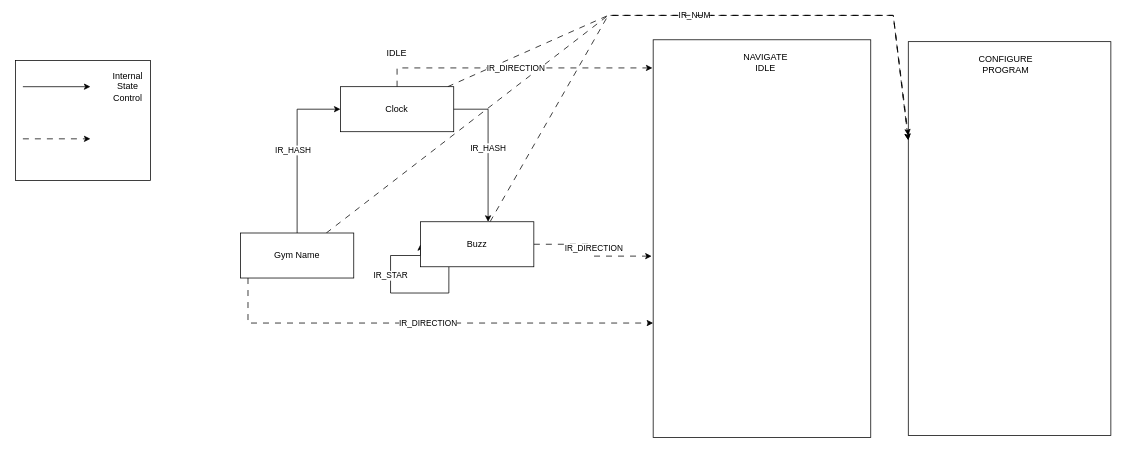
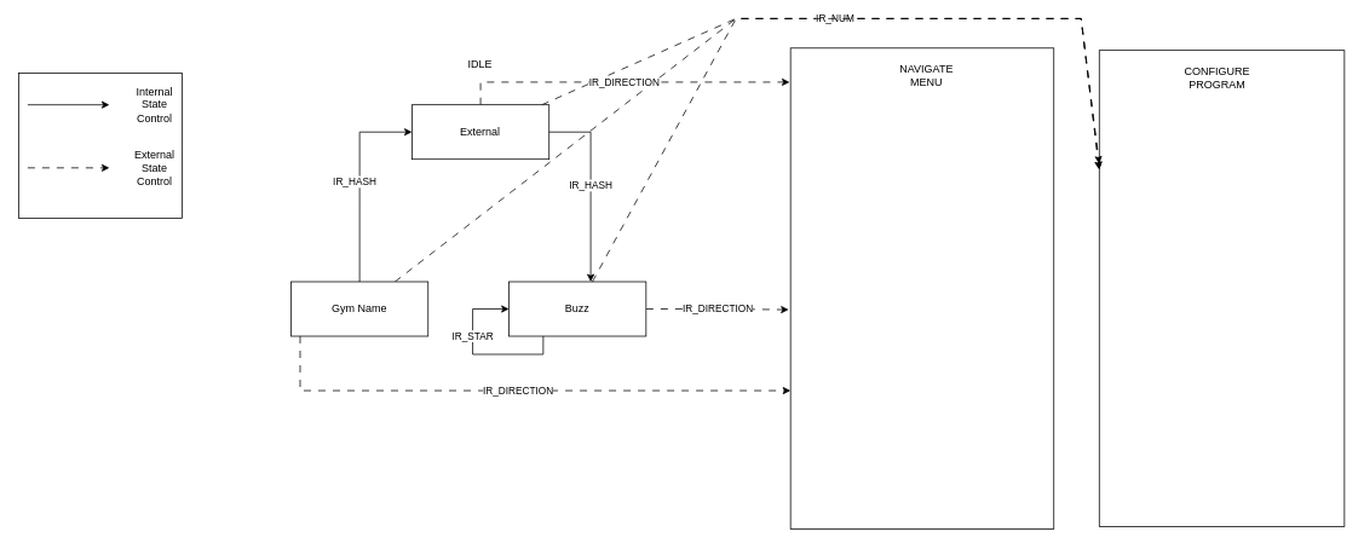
- <mxCell id="8" value="NAVIGATE IDLE" style="text;html=1;strokeColor=none;fillColor=none;align=center;verticalAlign=middle;whiteSpace=wrap;rounded=0;" vertex="1" parent="6"><mxGeometry x="120" y="15" width="60" height="30" as="geometry" /></mxCell>
+ <mxCell id="8" value="NAVIGATE MENU" style="text;html=1;strokeColor=none;fillColor=none;align=center;verticalAlign=middle;whiteSpace=wrap;rounded=0;" vertex="1" parent="6"><mxGeometry x="120" y="15" width="60" height="30" as="geometry" /></mxCell>
- <mxCell id="14" value="Clock" style="rounded=0;whiteSpace=wrap;html=1;" vertex="1" parent="1"><mxGeometry x="453.226" y="115" width="150.968" height="60" as="geometry" /></mxCell>
+ <mxCell id="14" value="External" style="rounded=0;whiteSpace=wrap;html=1;" vertex="1" parent="1"><mxGeometry x="453.226" y="115" width="150.968" height="60" as="geometry" /></mxCell>
+ <mxCell id="24" value="External State Control" style="text;html=1;strokeColor=none;fillColor=none;align=center;verticalAlign=middle;whiteSpace=wrap;rounded=0;" vertex="1" parent="1"><mxGeometry x="140" y="170" width="60" height="30" as="geometry" /></mxCell>
- <mxCell id="17" value="Buzz" style="rounded=0;whiteSpace=wrap;html=1;" vertex="1" parent="1"><mxGeometry x="560" y="295" width="150.968" height="60" as="geometry" /></mxCell>
+ <mxCell id="17" value="Buzz" style="rounded=0;whiteSpace=wrap;html=1;" vertex="1" parent="1"><mxGeometry x="560" y="310" width="150.968" height="60" as="geometry" /></mxCell>
